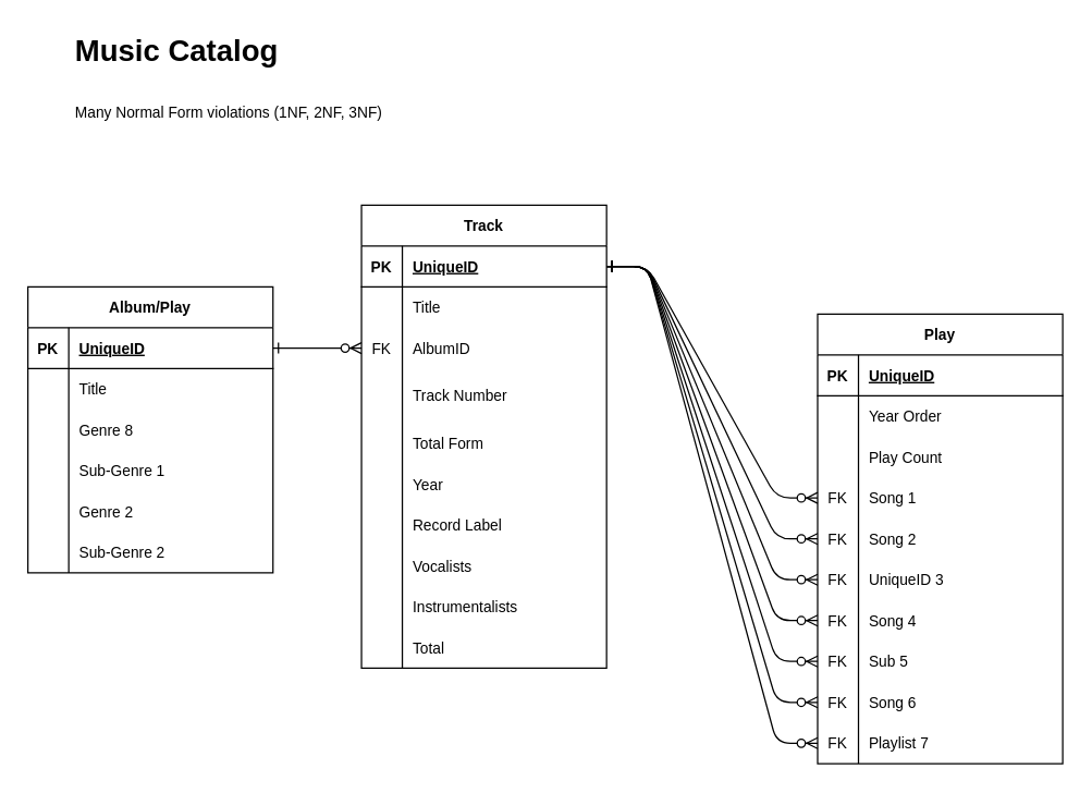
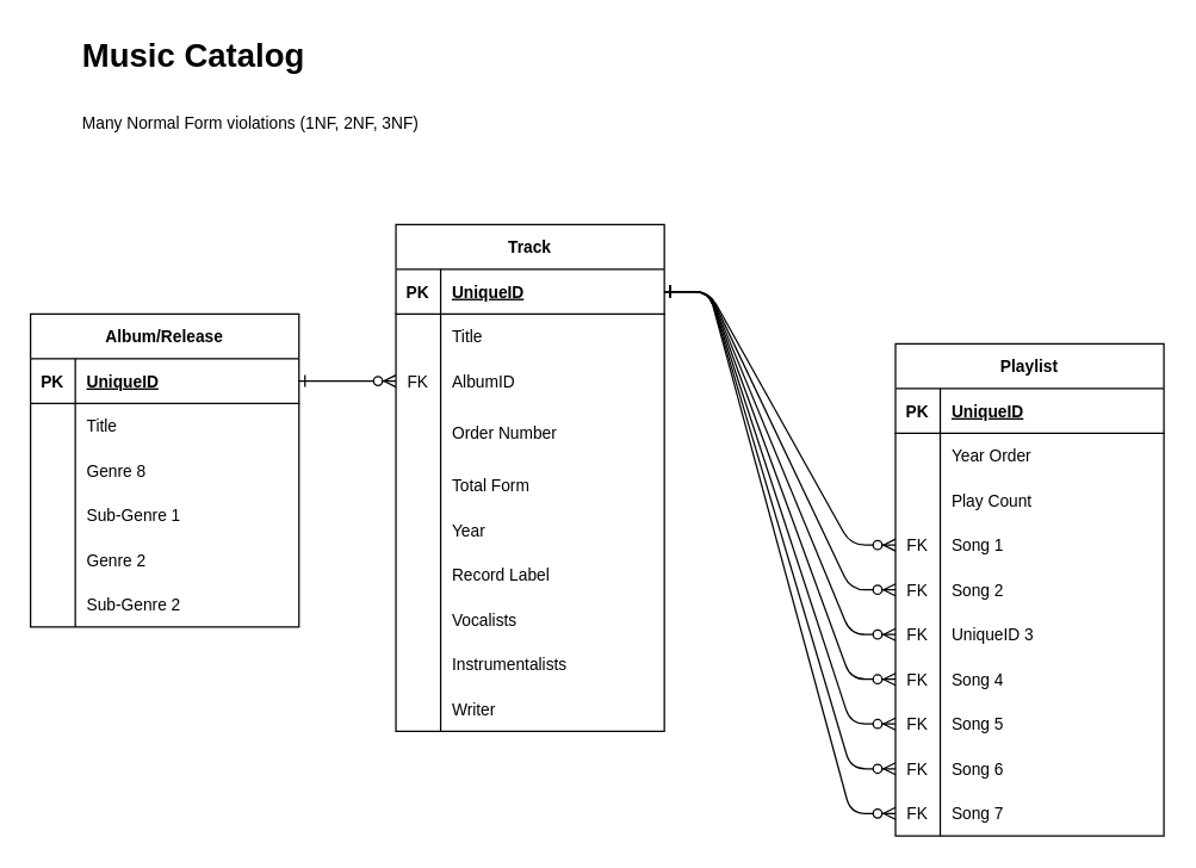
- <mxCell id="40" value="Album/Play" style="shape=table;startSize=30;container=1;collapsible=1;childLayout=tableLayout;fixedRows=1;rowLines=0;fontStyle=1;align=center;resizeLast=1;fontFamily=Helvetica;fontSize=11;fontColor=default;" parent="1" vertex="1"><mxGeometry x="20" y="210" width="180" height="210" as="geometry" /></mxCell>
+ <mxCell id="40" value="Album/Release" style="shape=table;startSize=30;container=1;collapsible=1;childLayout=tableLayout;fixedRows=1;rowLines=0;fontStyle=1;align=center;resizeLast=1;fontFamily=Helvetica;fontSize=11;fontColor=default;" parent="1" vertex="1"><mxGeometry x="20" y="210" width="180" height="210" as="geometry" /></mxCell>
- <mxCell id="61" value="Play" style="shape=table;startSize=30;container=1;collapsible=1;childLayout=tableLayout;fixedRows=1;rowLines=0;fontStyle=1;align=center;resizeLast=1;fontFamily=Helvetica;fontSize=11;fontColor=default;" parent="1" vertex="1"><mxGeometry x="600" y="230" width="180" height="330" as="geometry" /></mxCell>
+ <mxCell id="61" value="Playlist" style="shape=table;startSize=30;container=1;collapsible=1;childLayout=tableLayout;fixedRows=1;rowLines=0;fontStyle=1;align=center;resizeLast=1;fontFamily=Helvetica;fontSize=11;fontColor=default;" parent="1" vertex="1"><mxGeometry x="600" y="230" width="180" height="330" as="geometry" /></mxCell>
- <mxCell id="14" value="Track Number" style="shape=partialRectangle;connectable=0;fillColor=none;top=0;left=0;bottom=0;right=0;align=left;spacingLeft=6;overflow=hidden;fontFamily=Helvetica;fontSize=11;fontColor=default;" parent="12" vertex="1"><mxGeometry x="30" width="150" height="40" as="geometry"><mxRectangle width="150" height="40" as="alternateBounds" /></mxGeometry></mxCell>
+ <mxCell id="14" value="Order Number" style="shape=partialRectangle;connectable=0;fillColor=none;top=0;left=0;bottom=0;right=0;align=left;spacingLeft=6;overflow=hidden;fontFamily=Helvetica;fontSize=11;fontColor=default;" parent="12" vertex="1"><mxGeometry x="30" width="150" height="40" as="geometry"><mxRectangle width="150" height="40" as="alternateBounds" /></mxGeometry></mxCell>
- <mxCell id="32" value="Total" style="shape=partialRectangle;connectable=0;fillColor=none;top=0;left=0;bottom=0;right=0;align=left;spacingLeft=6;overflow=hidden;fontFamily=Helvetica;fontSize=11;fontColor=default;" parent="30" vertex="1"><mxGeometry x="30" width="150" height="30" as="geometry"><mxRectangle width="150" height="30" as="alternateBounds" /></mxGeometry></mxCell>
+ <mxCell id="32" value="Writer" style="shape=partialRectangle;connectable=0;fillColor=none;top=0;left=0;bottom=0;right=0;align=left;spacingLeft=6;overflow=hidden;fontFamily=Helvetica;fontSize=11;fontColor=default;" parent="30" vertex="1"><mxGeometry x="30" width="150" height="30" as="geometry"><mxRectangle width="150" height="30" as="alternateBounds" /></mxGeometry></mxCell>
- <mxCell id="85" value="Sub 5" style="shape=partialRectangle;connectable=0;fillColor=none;top=0;left=0;bottom=0;right=0;align=left;spacingLeft=6;overflow=hidden;fontFamily=Helvetica;fontSize=11;fontColor=default;" parent="83" vertex="1"><mxGeometry x="30" width="150" height="30" as="geometry"><mxRectangle width="150" height="30" as="alternateBounds" /></mxGeometry></mxCell>
+ <mxCell id="85" value="Song 5" style="shape=partialRectangle;connectable=0;fillColor=none;top=0;left=0;bottom=0;right=0;align=left;spacingLeft=6;overflow=hidden;fontFamily=Helvetica;fontSize=11;fontColor=default;" parent="83" vertex="1"><mxGeometry x="30" width="150" height="30" as="geometry"><mxRectangle width="150" height="30" as="alternateBounds" /></mxGeometry></mxCell>
- <mxCell id="91" value="Playlist 7" style="shape=partialRectangle;connectable=0;fillColor=none;top=0;left=0;bottom=0;right=0;align=left;spacingLeft=6;overflow=hidden;fontFamily=Helvetica;fontSize=11;fontColor=default;" parent="89" vertex="1"><mxGeometry x="30" width="150" height="30" as="geometry"><mxRectangle width="150" height="30" as="alternateBounds" /></mxGeometry></mxCell>
+ <mxCell id="91" value="Song 7" style="shape=partialRectangle;connectable=0;fillColor=none;top=0;left=0;bottom=0;right=0;align=left;spacingLeft=6;overflow=hidden;fontFamily=Helvetica;fontSize=11;fontColor=default;" parent="89" vertex="1"><mxGeometry x="30" width="150" height="30" as="geometry"><mxRectangle width="150" height="30" as="alternateBounds" /></mxGeometry></mxCell>
